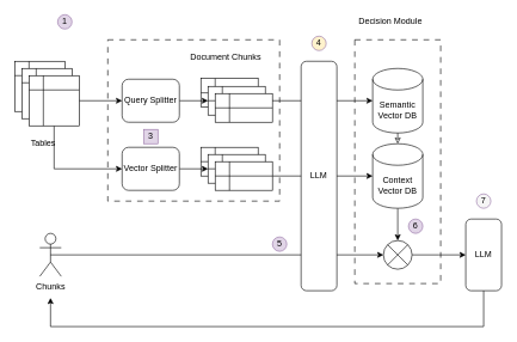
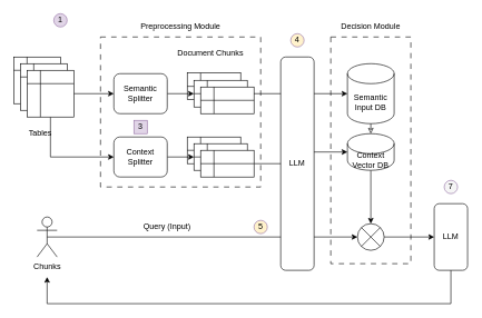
- <mxCell id="31" value="Decision Module" style="text;html=1;align=center;verticalAlign=middle;whiteSpace=wrap;rounded=0;" vertex="1" parent="1"><mxGeometry x="485" y="15" width="120" height="30" as="geometry" /></mxCell>
+ <mxCell id="31" value="Decision Module" style="text;html=1;align=center;verticalAlign=middle;whiteSpace=wrap;rounded=0;" vertex="1" parent="1"><mxGeometry x="495" y="25" width="120" height="30" as="geometry" /></mxCell>
+ <mxCell id="34" value="Preprocessing Module" style="text;html=1;align=center;verticalAlign=middle;whiteSpace=wrap;rounded=0;" vertex="1" parent="1"><mxGeometry x="150" y="25" width="240" height="30" as="geometry" /></mxCell>
- <mxCell id="18" value="Query Splitter" style="rounded=1;whiteSpace=wrap;html=1;" vertex="1" parent="1"><mxGeometry x="170" y="110" width="80" height="60" as="geometry" /></mxCell>
+ <mxCell id="18" value="Semantic Splitter" style="rounded=1;whiteSpace=wrap;html=1;" vertex="1" parent="1"><mxGeometry x="170" y="110" width="80" height="60" as="geometry" /></mxCell>
- <mxCell id="25" value="Semantic Vector DB" style="shape=cylinder3;whiteSpace=wrap;html=1;boundedLbl=1;backgroundOutline=1;size=15;" vertex="1" parent="1"><mxGeometry x="520" y="95" width="70" height="90" as="geometry" /></mxCell>
+ <mxCell id="25" value="Semantic Input DB" style="shape=cylinder3;whiteSpace=wrap;html=1;boundedLbl=1;backgroundOutline=1;size=15;" vertex="1" parent="1"><mxGeometry x="520" y="95" width="70" height="90" as="geometry" /></mxCell>
- <mxCell id="23" value="Vector Splitter" style="rounded=1;whiteSpace=wrap;html=1;" vertex="1" parent="1"><mxGeometry x="170" y="205" width="80" height="60" as="geometry" /></mxCell>
+ <mxCell id="23" value="Context Splitter" style="rounded=1;whiteSpace=wrap;html=1;" vertex="1" parent="1"><mxGeometry x="170" y="205" width="80" height="60" as="geometry" /></mxCell>
- <mxCell id="27" value="Context Vector DB" style="shape=cylinder3;whiteSpace=wrap;html=1;boundedLbl=1;backgroundOutline=1;size=15;" vertex="1" parent="1"><mxGeometry x="520" y="200" width="70" height="90" as="geometry" /></mxCell>
+ <mxCell id="27" value="Context Vector DB" style="shape=cylinder3;whiteSpace=wrap;html=1;boundedLbl=1;backgroundOutline=1;size=15;" vertex="1" parent="1"><mxGeometry x="520" y="200" width="70" height="55" as="geometry" /></mxCell>
- <mxCell id="40" value="6" style="ellipse;whiteSpace=wrap;html=1;aspect=fixed;fillColor=#e1d5e7;strokeColor=#9673a6;" vertex="1" parent="1"><mxGeometry x="570" y="305" width="20" height="20" as="geometry" /></mxCell>
+ <mxCell id="28" value="Query (Input)" style="text;html=1;align=center;verticalAlign=middle;whiteSpace=wrap;rounded=0;" vertex="1" parent="1"><mxGeometry x="210" y="325" width="80" height="30" as="geometry" /></mxCell>
- <mxCell id="41" value="5" style="ellipse;whiteSpace=wrap;html=1;aspect=fixed;fillColor=#e1d5e7;strokeColor=#9673a6;" vertex="1" parent="1"><mxGeometry x="380" y="330" width="20" height="20" as="geometry" /></mxCell>
+ <mxCell id="41" value="5" style="ellipse;whiteSpace=wrap;html=1;aspect=fixed;fillColor=#fff2cc;strokeColor=#9673a6;" vertex="1" parent="1"><mxGeometry x="380" y="330" width="20" height="20" as="geometry" /></mxCell>
